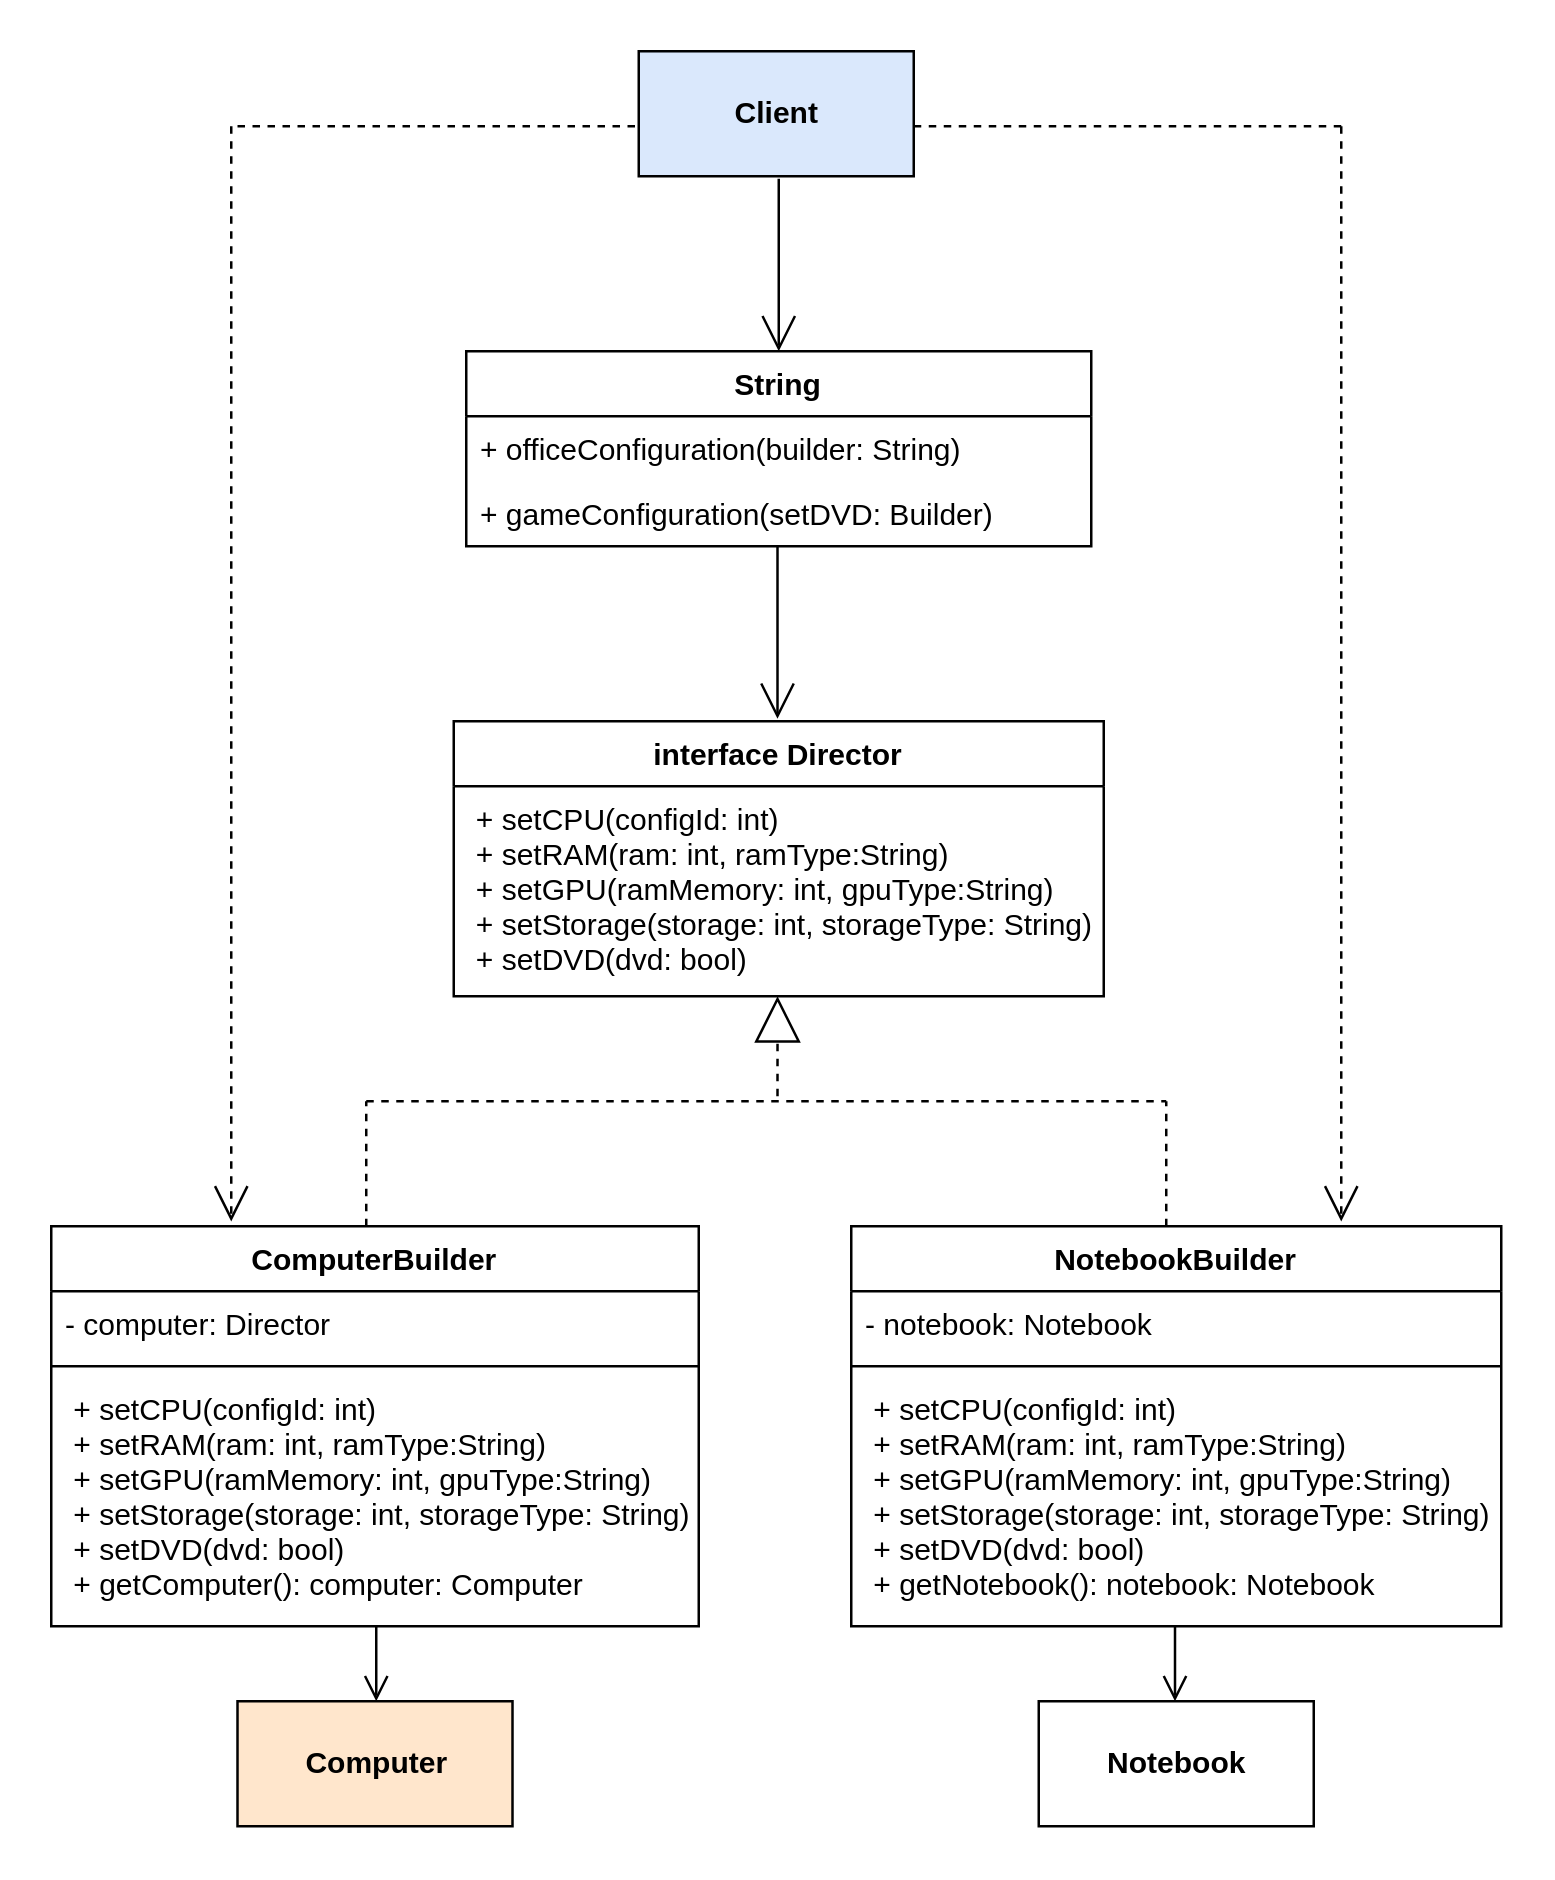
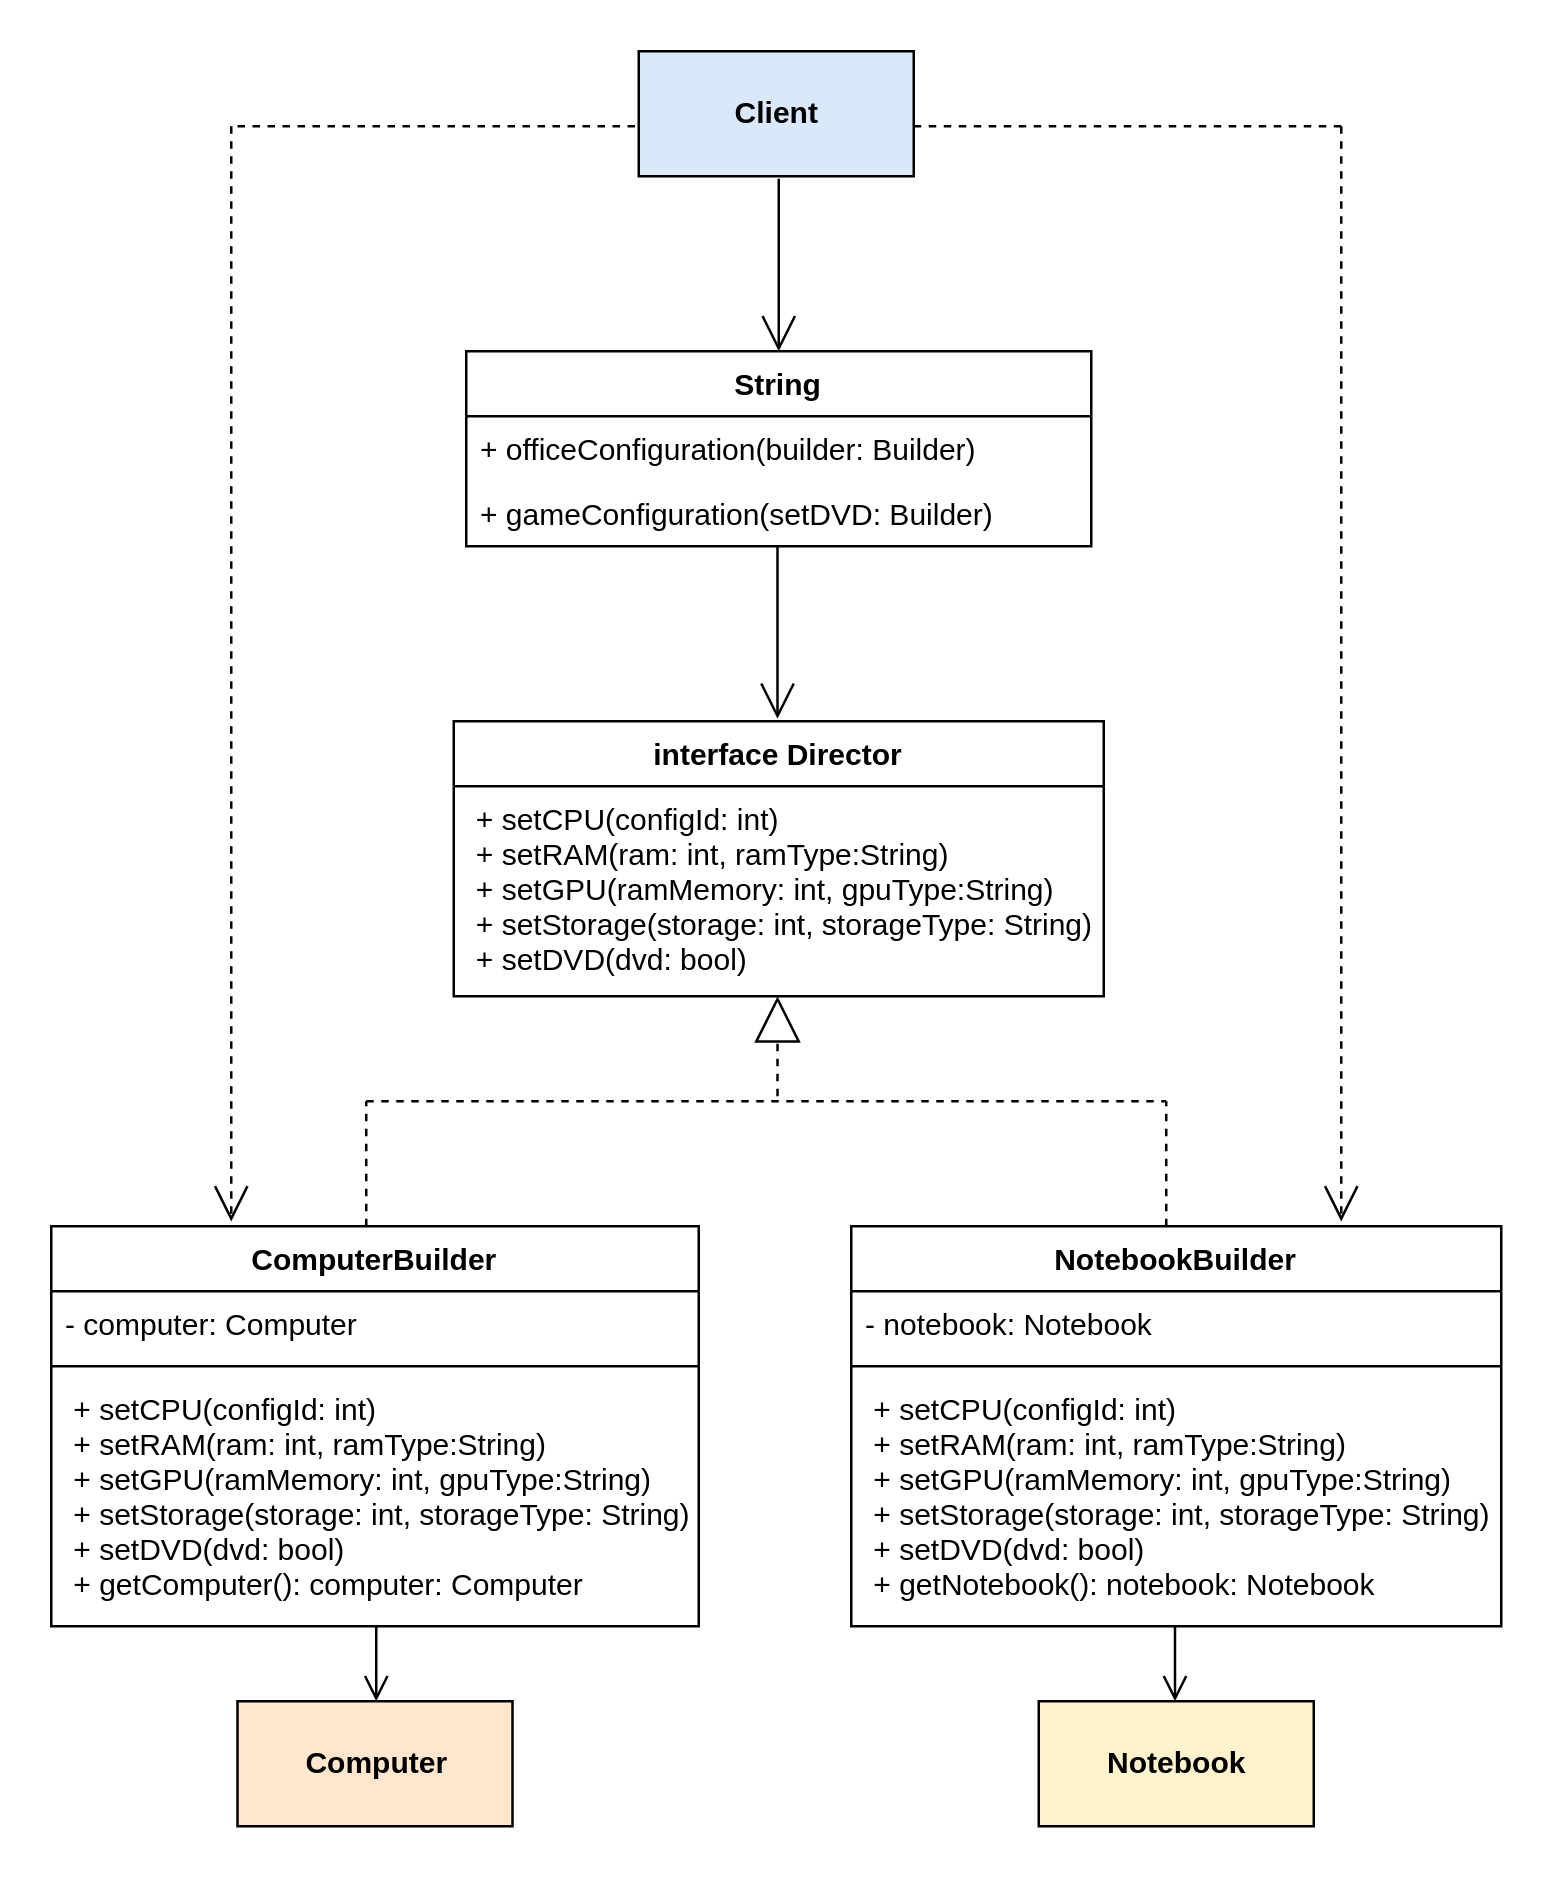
- <mxCell id="4" value="+ officeConfiguration(builder: String)" style="text;strokeColor=none;fillColor=none;align=left;verticalAlign=top;spacingLeft=4;spacingRight=4;overflow=hidden;rotatable=0;points=[[0,0.5],[1,0.5]];portConstraint=eastwest;" vertex="1" parent="3"><mxGeometry y="26" width="250" height="26" as="geometry" /></mxCell>
+ <mxCell id="4" value="+ officeConfiguration(builder: Builder)" style="text;strokeColor=none;fillColor=none;align=left;verticalAlign=top;spacingLeft=4;spacingRight=4;overflow=hidden;rotatable=0;points=[[0,0.5],[1,0.5]];portConstraint=eastwest;" vertex="1" parent="3"><mxGeometry y="26" width="250" height="26" as="geometry" /></mxCell>
- <mxCell id="9" value="- computer: Director" style="text;strokeColor=none;fillColor=none;align=left;verticalAlign=top;spacingLeft=4;spacingRight=4;overflow=hidden;rotatable=0;points=[[0,0.5],[1,0.5]];portConstraint=eastwest;" vertex="1" parent="8"><mxGeometry y="26" width="259" height="26" as="geometry" /></mxCell>
+ <mxCell id="9" value="- computer: Computer" style="text;strokeColor=none;fillColor=none;align=left;verticalAlign=top;spacingLeft=4;spacingRight=4;overflow=hidden;rotatable=0;points=[[0,0.5],[1,0.5]];portConstraint=eastwest;" vertex="1" parent="8"><mxGeometry y="26" width="259" height="26" as="geometry" /></mxCell>
- <mxCell id="19" value="&lt;b&gt;Notebook&lt;/b&gt;" style="html=1;" vertex="1" parent="1"><mxGeometry x="415" y="680" width="110" height="50" as="geometry" /></mxCell>
+ <mxCell id="19" value="&lt;b&gt;Notebook&lt;/b&gt;" style="html=1;fillColor=#fff2cc;" vertex="1" parent="1"><mxGeometry x="415" y="680" width="110" height="50" as="geometry" /></mxCell>
